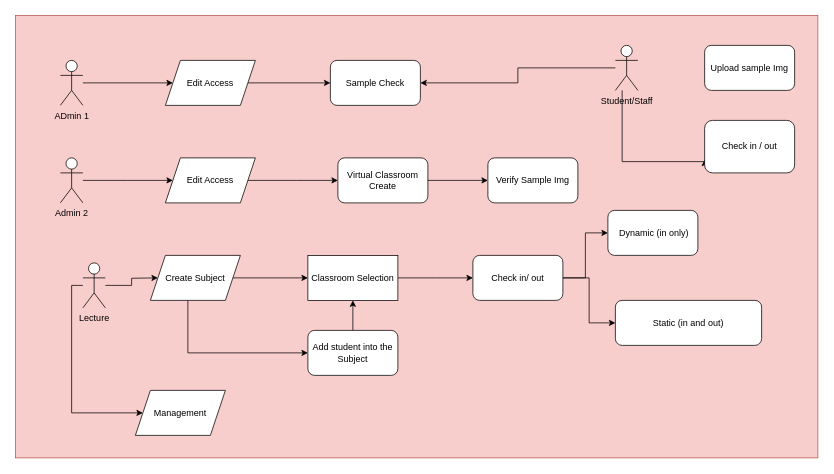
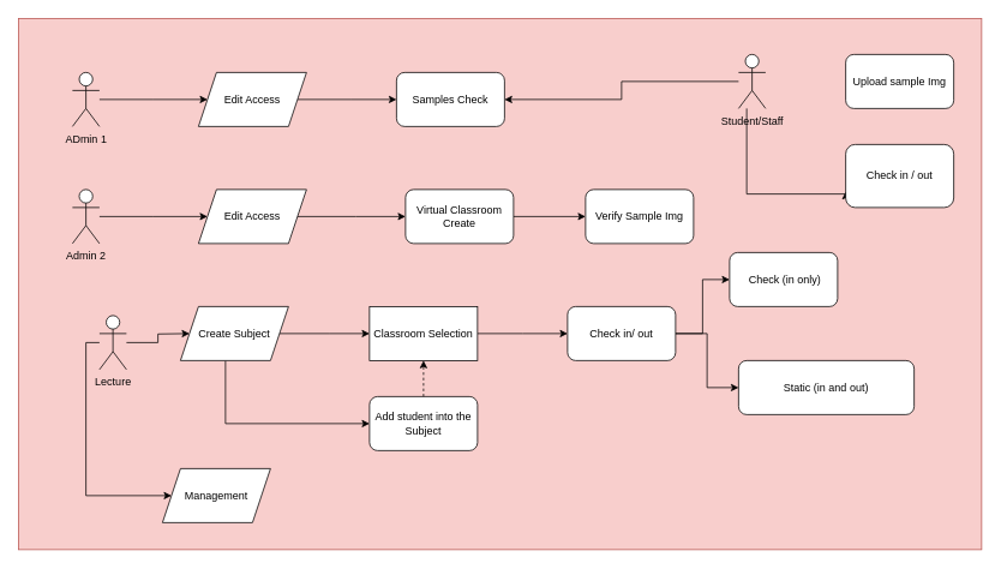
- <mxCell id="9" value="Sample Check" style="rounded=1;whiteSpace=wrap;html=1;" vertex="1" parent="1"><mxGeometry x="440" y="80" width="120" height="60" as="geometry" /></mxCell>
+ <mxCell id="9" value="Samples Check" style="rounded=1;whiteSpace=wrap;html=1;" vertex="1" parent="1"><mxGeometry x="440" y="80" width="120" height="60" as="geometry" /></mxCell>
- <mxCell id="28" value="&amp;nbsp;Dynamic (in only)" style="rounded=1;whiteSpace=wrap;html=1;" vertex="1" parent="1"><mxGeometry x="810" y="280" width="120" height="60" as="geometry" /></mxCell>
+ <mxCell id="28" value="&amp;nbsp;Check (in only)" style="rounded=1;whiteSpace=wrap;html=1;" vertex="1" parent="1"><mxGeometry x="810" y="280" width="120" height="60" as="geometry" /></mxCell>
- <mxCell id="23" style="edgeStyle=orthogonalEdgeStyle;rounded=0;orthogonalLoop=1;jettySize=auto;html=1;" edge="1" parent="1" source="24" target="22"><mxGeometry relative="1" as="geometry" /></mxCell>
+ <mxCell id="23" style="edgeStyle=orthogonalEdgeStyle;rounded=0;orthogonalLoop=1;jettySize=auto;html=1;dashed=1;" edge="1" parent="1" source="24" target="22"><mxGeometry relative="1" as="geometry" /></mxCell>
